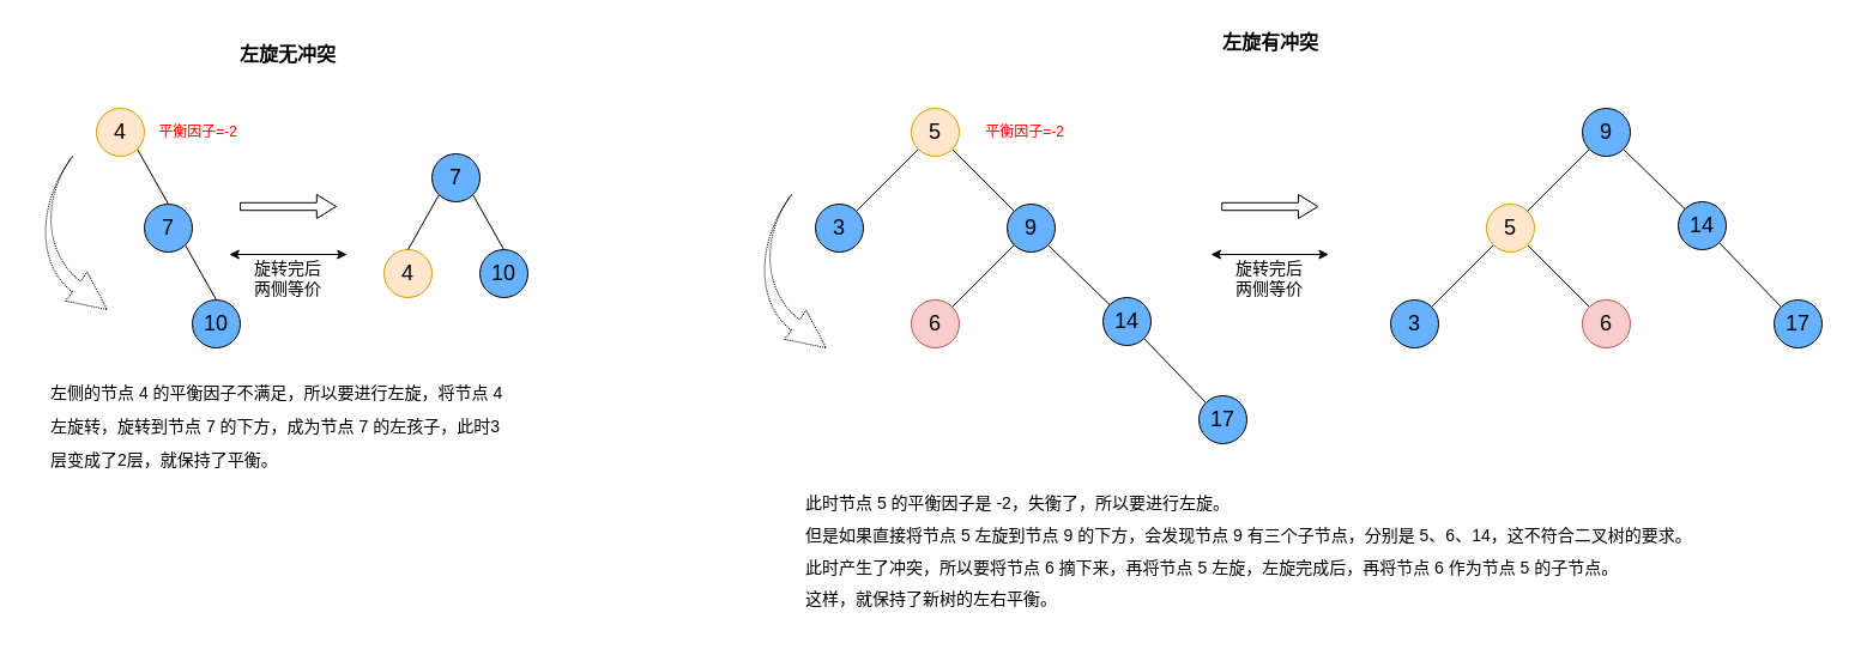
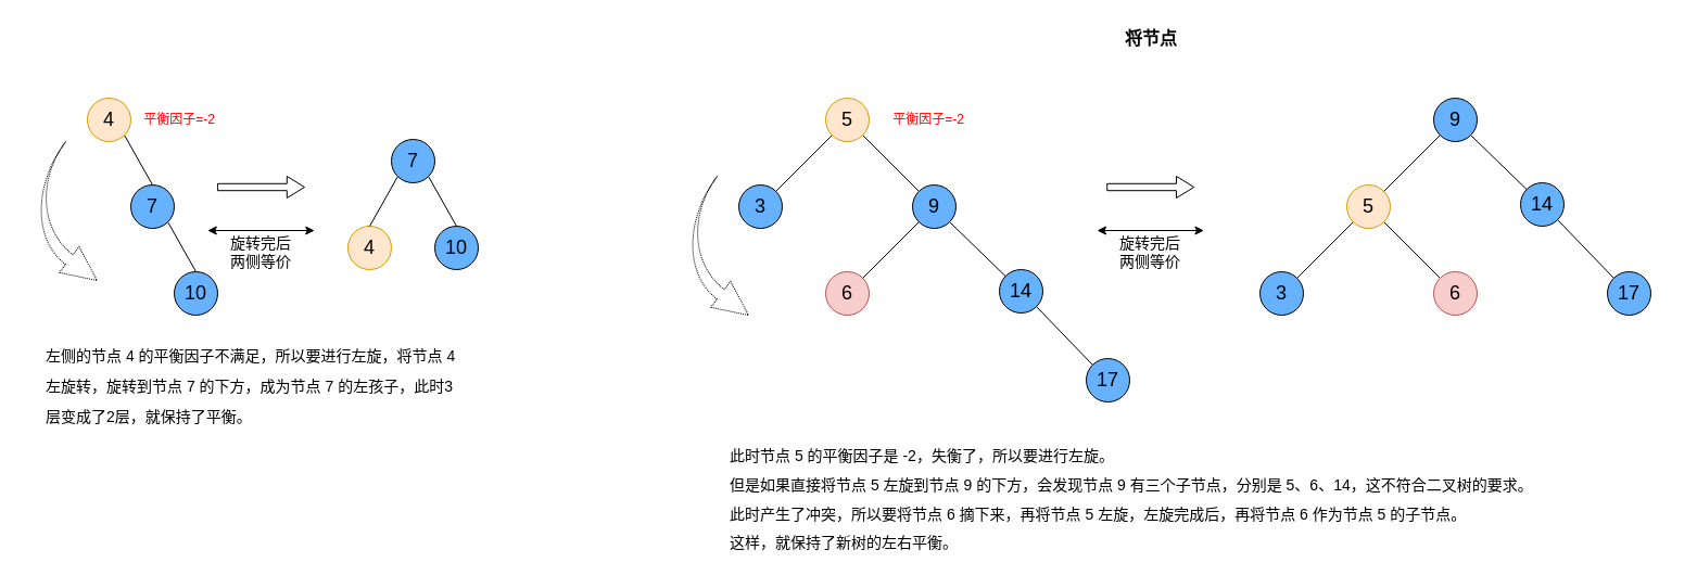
- <mxCell id="30" value="&lt;font&gt;&lt;b&gt;左旋有冲突&lt;/b&gt;&lt;/font&gt;" style="text;html=1;align=center;verticalAlign=middle;whiteSpace=wrap;rounded=0;fontSize=16;" parent="1" vertex="1"><mxGeometry x="1010" y="20" width="100" height="30" as="geometry" /></mxCell>
+ <mxCell id="30" value="&lt;font&gt;&lt;b&gt;将节点&lt;/b&gt;&lt;/font&gt;" style="text;html=1;align=center;verticalAlign=middle;whiteSpace=wrap;rounded=0;fontSize=16;" parent="1" vertex="1"><mxGeometry x="1010" y="20" width="100" height="30" as="geometry" /></mxCell>
- <mxCell id="2" value="&lt;font&gt;&lt;b&gt;左旋无冲突&lt;/b&gt;&lt;/font&gt;" style="text;html=1;align=center;verticalAlign=middle;whiteSpace=wrap;rounded=0;fontSize=16;" parent="1" vertex="1"><mxGeometry x="190" y="30" width="100" height="30" as="geometry" /></mxCell>
